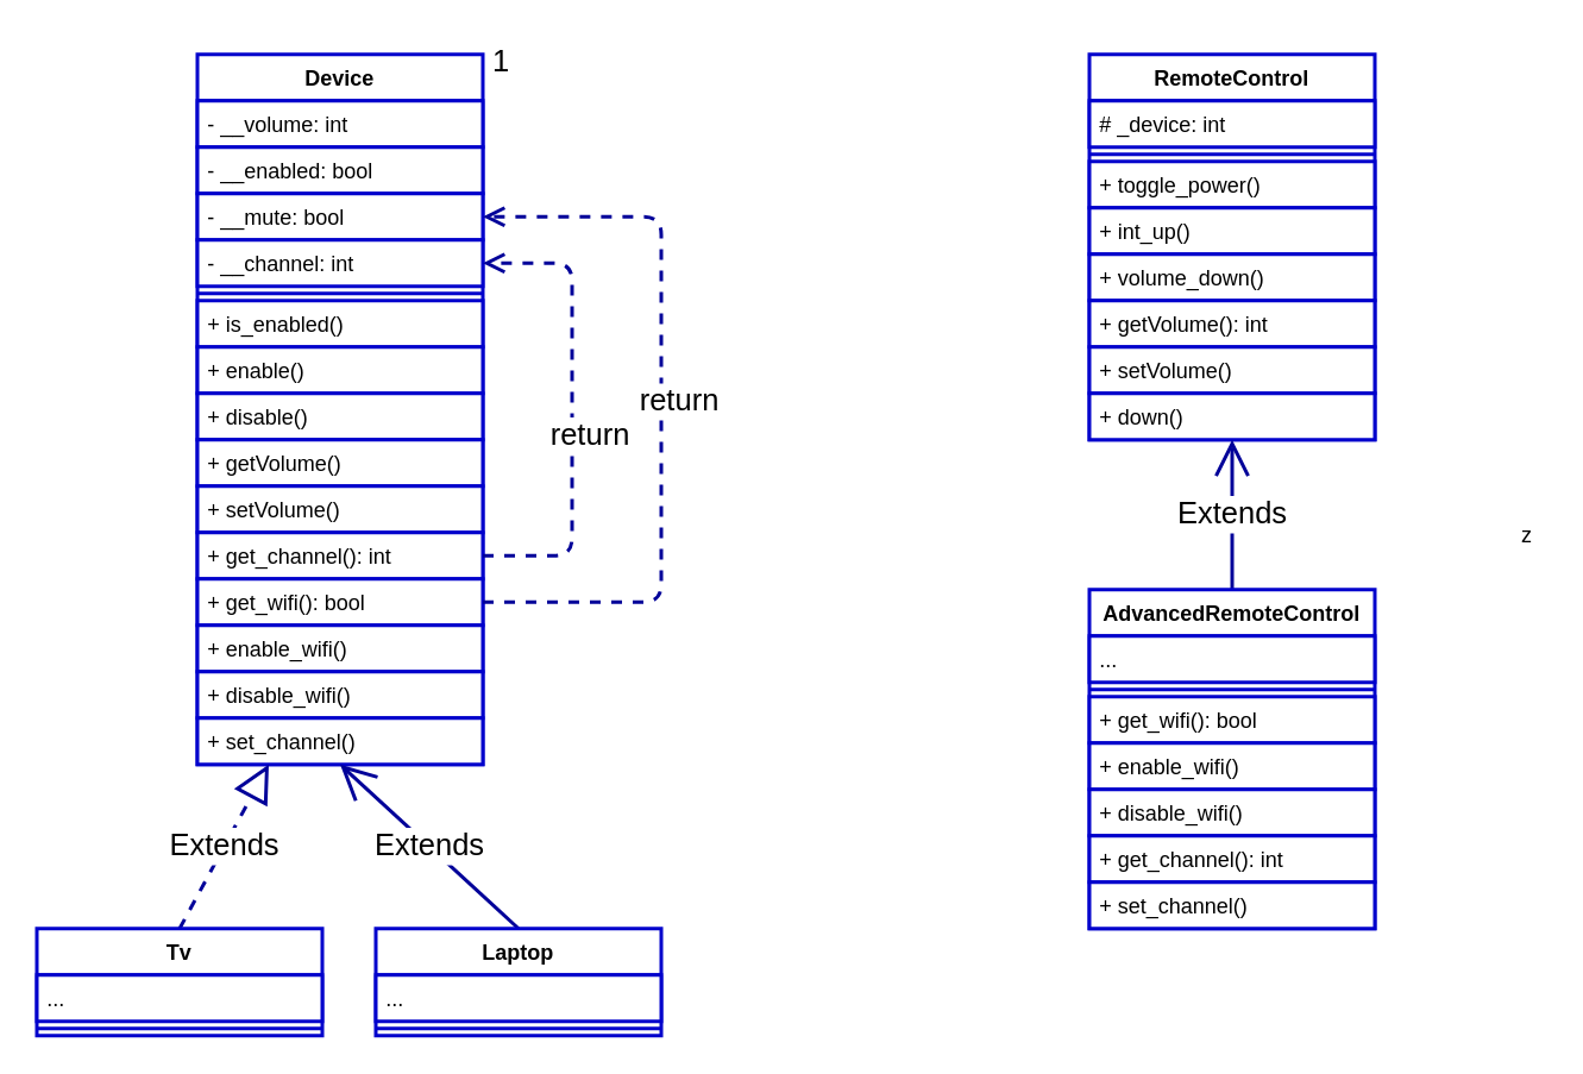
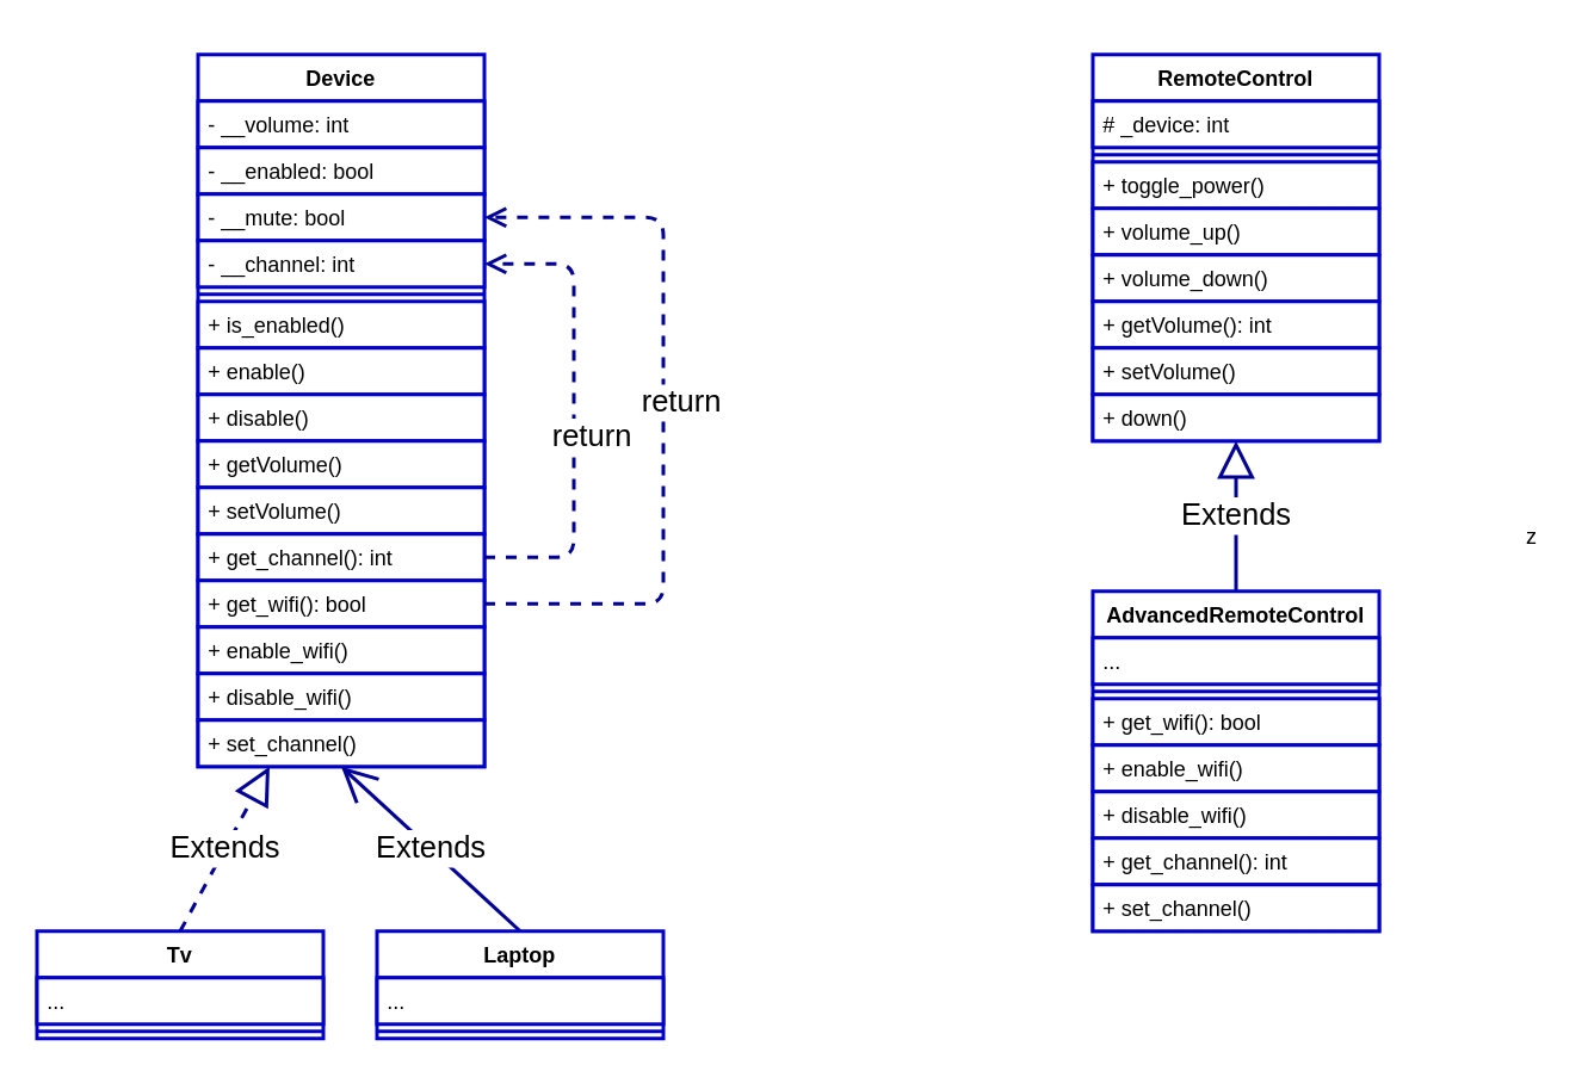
- <mxCell id="31" value="1" style="text;html=1;align=center;verticalAlign=middle;resizable=0;points=[];autosize=1;fontSize=17;fontColor=#000000;" parent="1" vertex="1"><mxGeometry x="270" y="20" width="20" height="30" as="geometry" /></mxCell>
- <mxCell id="26" value="+ int_up()" style="text;align=left;verticalAlign=top;spacingLeft=4;spacingRight=4;overflow=hidden;rotatable=0;points=[[0,0.5],[1,0.5]];portConstraint=eastwest;fontColor=#000000;strokeColor=#0000CC;strokeWidth=2;fillColor=#FFFFFF;" parent="22" vertex="1"><mxGeometry y="86" width="160" height="26" as="geometry" /></mxCell>
+ <mxCell id="26" value="+ volume_up()" style="text;align=left;verticalAlign=top;spacingLeft=4;spacingRight=4;overflow=hidden;rotatable=0;points=[[0,0.5],[1,0.5]];portConstraint=eastwest;fontColor=#000000;strokeColor=#0000CC;strokeWidth=2;fillColor=#FFFFFF;" parent="22" vertex="1"><mxGeometry y="86" width="160" height="26" as="geometry" /></mxCell>
- <mxCell id="32" value="Extends" style="endArrow=open;endSize=16;endFill=0;html=1;labelBackgroundColor=#FFFFFF;strokeColor=#000099;strokeWidth=2;fontSize=17;fontColor=#000000;entryX=0.5;entryY=1;entryDx=0;entryDy=0;exitX=0.5;exitY=0;exitDx=0;exitDy=0;" parent="1" source="40" target="22" edge="1"><mxGeometry width="160" relative="1" as="geometry"><mxPoint x="920" y="336" as="sourcePoint" /><mxPoint x="740" y="256" as="targetPoint" /></mxGeometry></mxCell>
+ <mxCell id="32" value="Extends" style="endArrow=block;endSize=16;endFill=0;html=1;labelBackgroundColor=#FFFFFF;strokeColor=#000099;strokeWidth=2;fontSize=17;fontColor=#000000;entryX=0.5;entryY=1;entryDx=0;entryDy=0;exitX=0.5;exitY=0;exitDx=0;exitDy=0;" parent="1" source="40" target="22" edge="1"><mxGeometry width="160" relative="1" as="geometry"><mxPoint x="920" y="336" as="sourcePoint" /><mxPoint x="740" y="256" as="targetPoint" /></mxGeometry></mxCell>
